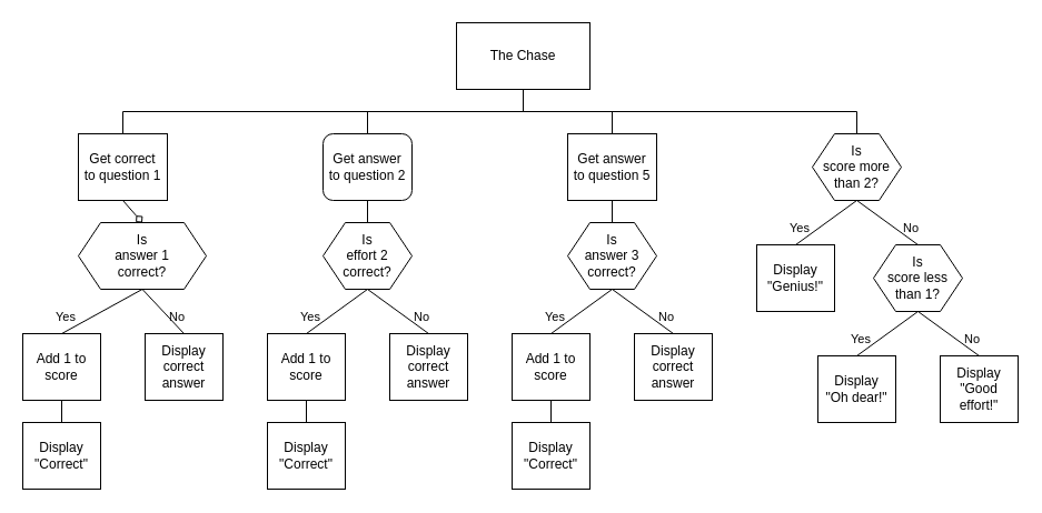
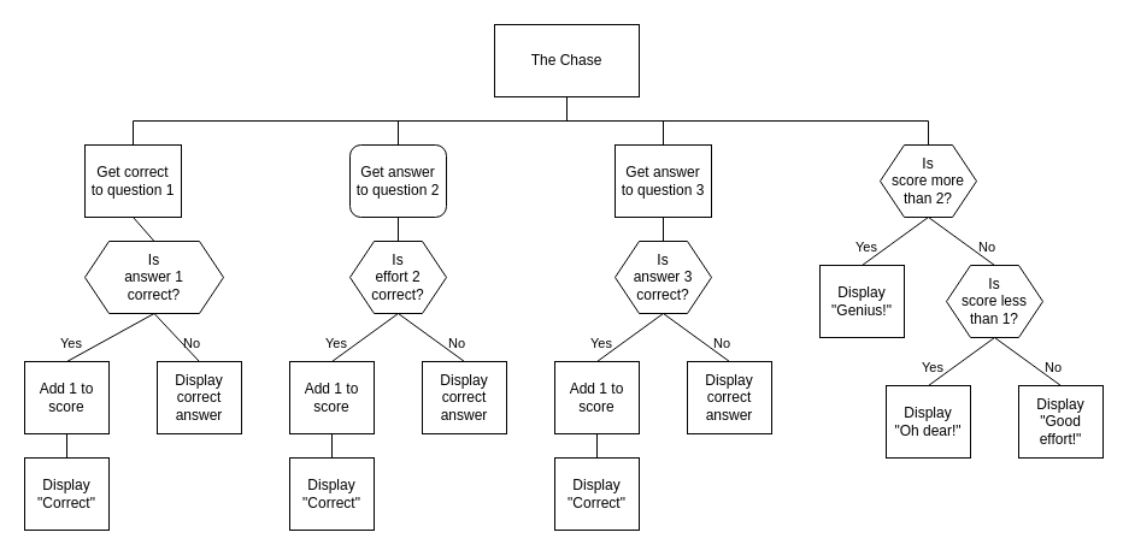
- <mxCell id="30" value="Get answer to question 5" style="rounded=0;whiteSpace=wrap;html=1;spacingLeft=4;spacingRight=4;" parent="1" vertex="1"><mxGeometry x="510" y="120" width="80" height="60" as="geometry" /></mxCell>
+ <mxCell id="30" value="Get answer to question 3" style="rounded=0;whiteSpace=wrap;html=1;spacingLeft=4;spacingRight=4;" parent="1" vertex="1"><mxGeometry x="510" y="120" width="80" height="60" as="geometry" /></mxCell>
- <mxCell id="4" style="rounded=0;orthogonalLoop=1;jettySize=auto;html=1;exitX=0.5;exitY=1;exitDx=0;exitDy=0;entryX=0.5;entryY=0;entryDx=0;entryDy=0;endArrow=diamond;endFill=0;" parent="1" source="6" target="9" edge="1"><mxGeometry relative="1" as="geometry" /></mxCell>
+ <mxCell id="4" style="rounded=0;orthogonalLoop=1;jettySize=auto;html=1;exitX=0.5;exitY=1;exitDx=0;exitDy=0;entryX=0.5;entryY=0;entryDx=0;entryDy=0;endArrow=none;endFill=0;" parent="1" source="6" target="9" edge="1"><mxGeometry relative="1" as="geometry" /></mxCell>
